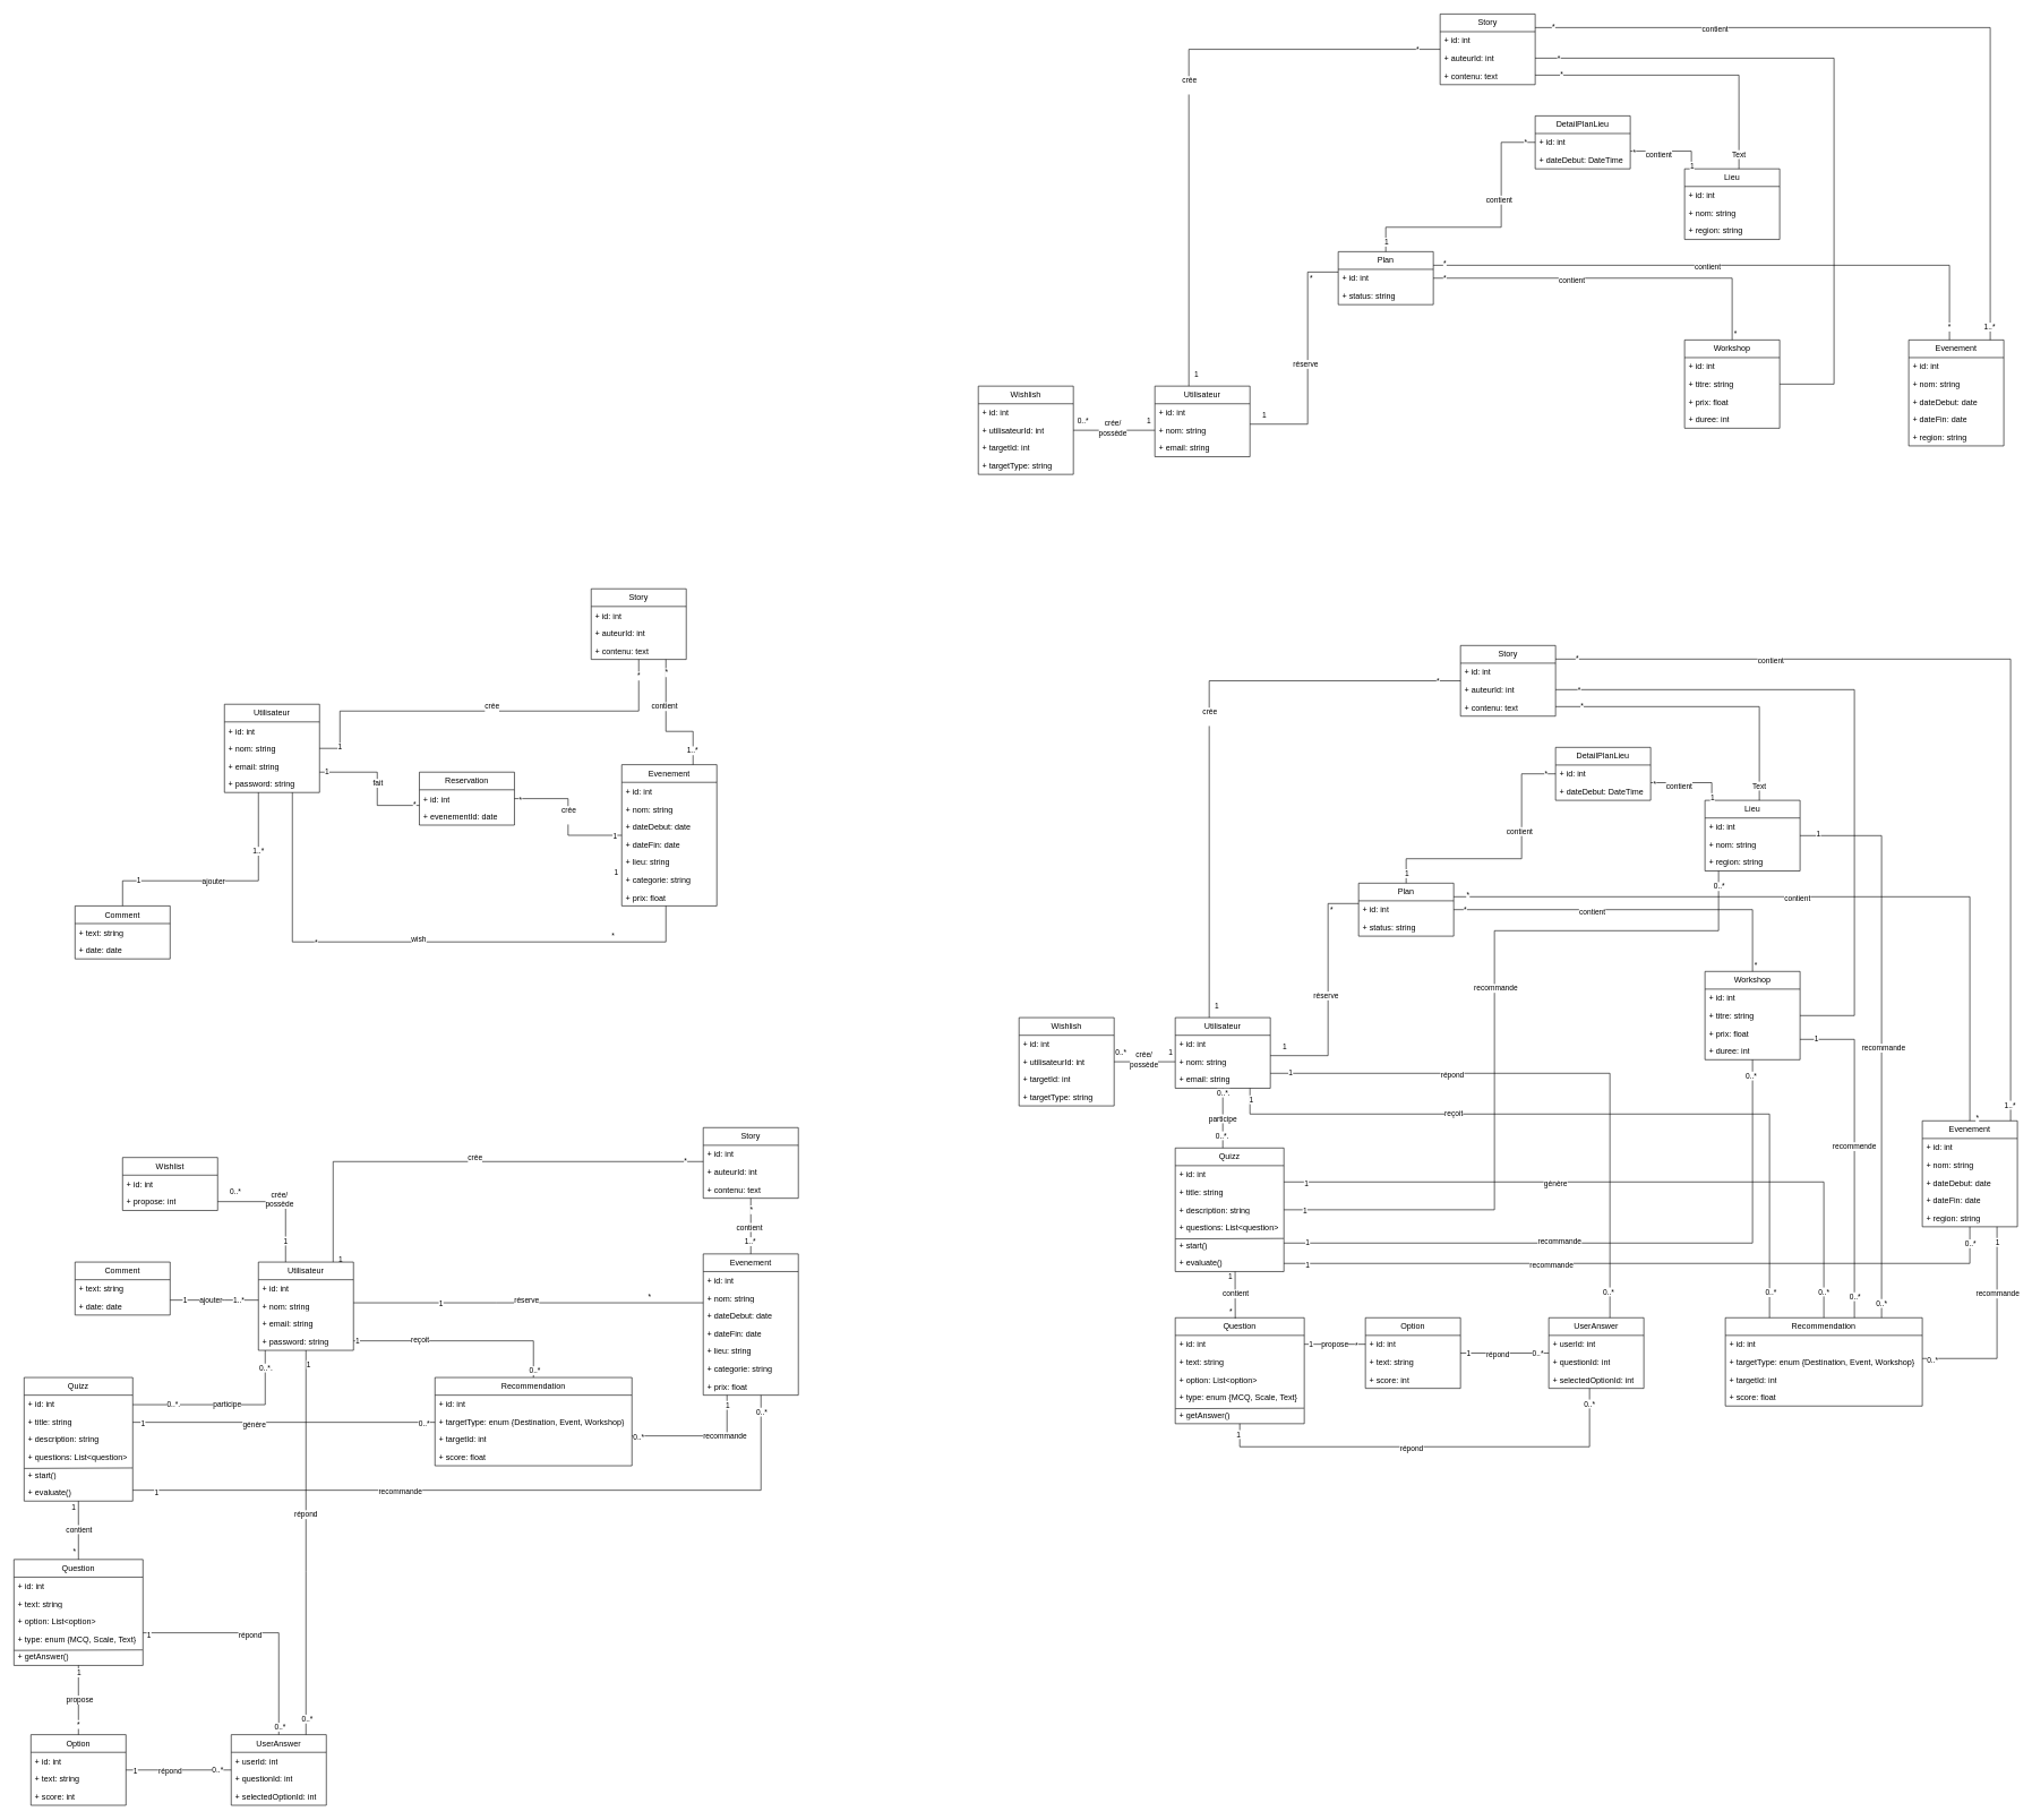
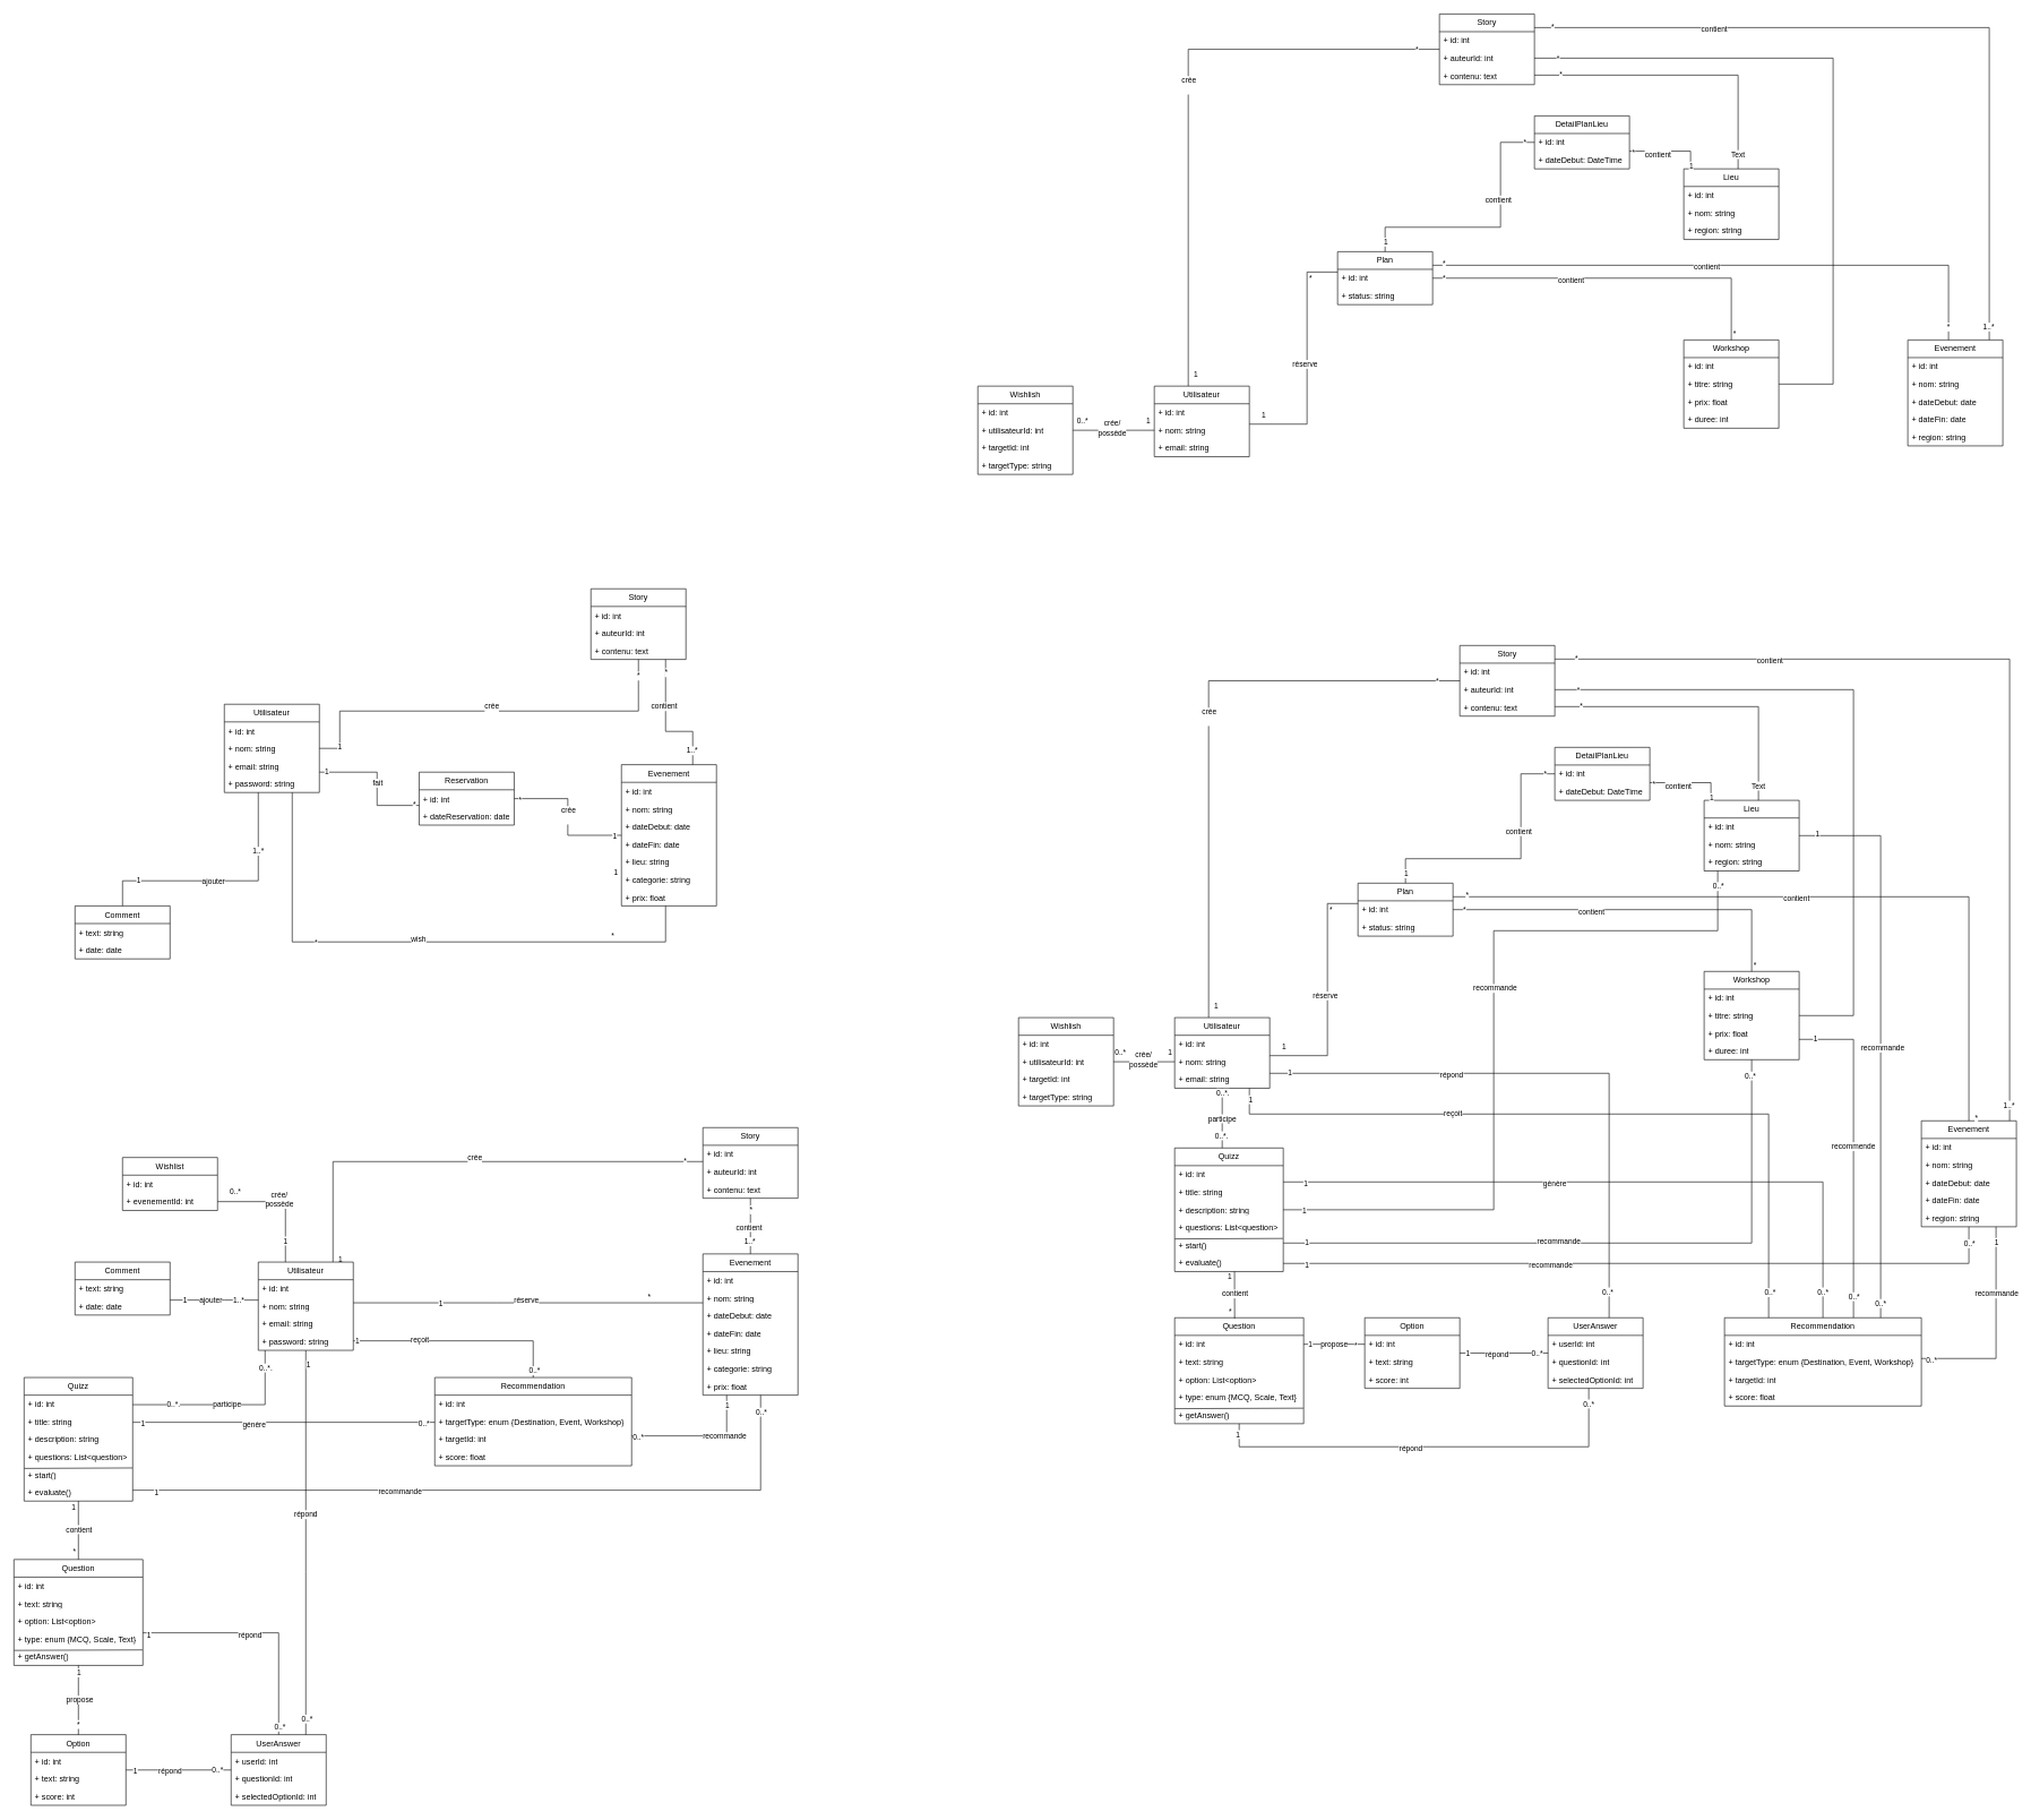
- <mxCell id="377" value="+ evenementId: date" style="text;strokeColor=none;fillColor=none;align=left;verticalAlign=top;spacingLeft=4;spacingRight=4;overflow=hidden;rotatable=0;points=[[0,0.5],[1,0.5]];portConstraint=eastwest;whiteSpace=wrap;html=1;" parent="375" vertex="1"><mxGeometry y="52" width="140" height="26" as="geometry" /></mxCell>
+ <mxCell id="377" value="+ dateReservation: date" style="text;strokeColor=none;fillColor=none;align=left;verticalAlign=top;spacingLeft=4;spacingRight=4;overflow=hidden;rotatable=0;points=[[0,0.5],[1,0.5]];portConstraint=eastwest;whiteSpace=wrap;html=1;" parent="375" vertex="1"><mxGeometry y="52" width="140" height="26" as="geometry" /></mxCell>
- <mxCell id="283" value="+ propose: int" style="text;strokeColor=none;fillColor=none;align=left;verticalAlign=top;spacingLeft=4;spacingRight=4;overflow=hidden;rotatable=0;points=[[0,0.5],[1,0.5]];portConstraint=eastwest;whiteSpace=wrap;html=1;" parent="281" vertex="1"><mxGeometry y="52" width="140" height="26" as="geometry" /></mxCell>
+ <mxCell id="283" value="+ evenementId: int" style="text;strokeColor=none;fillColor=none;align=left;verticalAlign=top;spacingLeft=4;spacingRight=4;overflow=hidden;rotatable=0;points=[[0,0.5],[1,0.5]];portConstraint=eastwest;whiteSpace=wrap;html=1;" parent="281" vertex="1"><mxGeometry y="52" width="140" height="26" as="geometry" /></mxCell>
